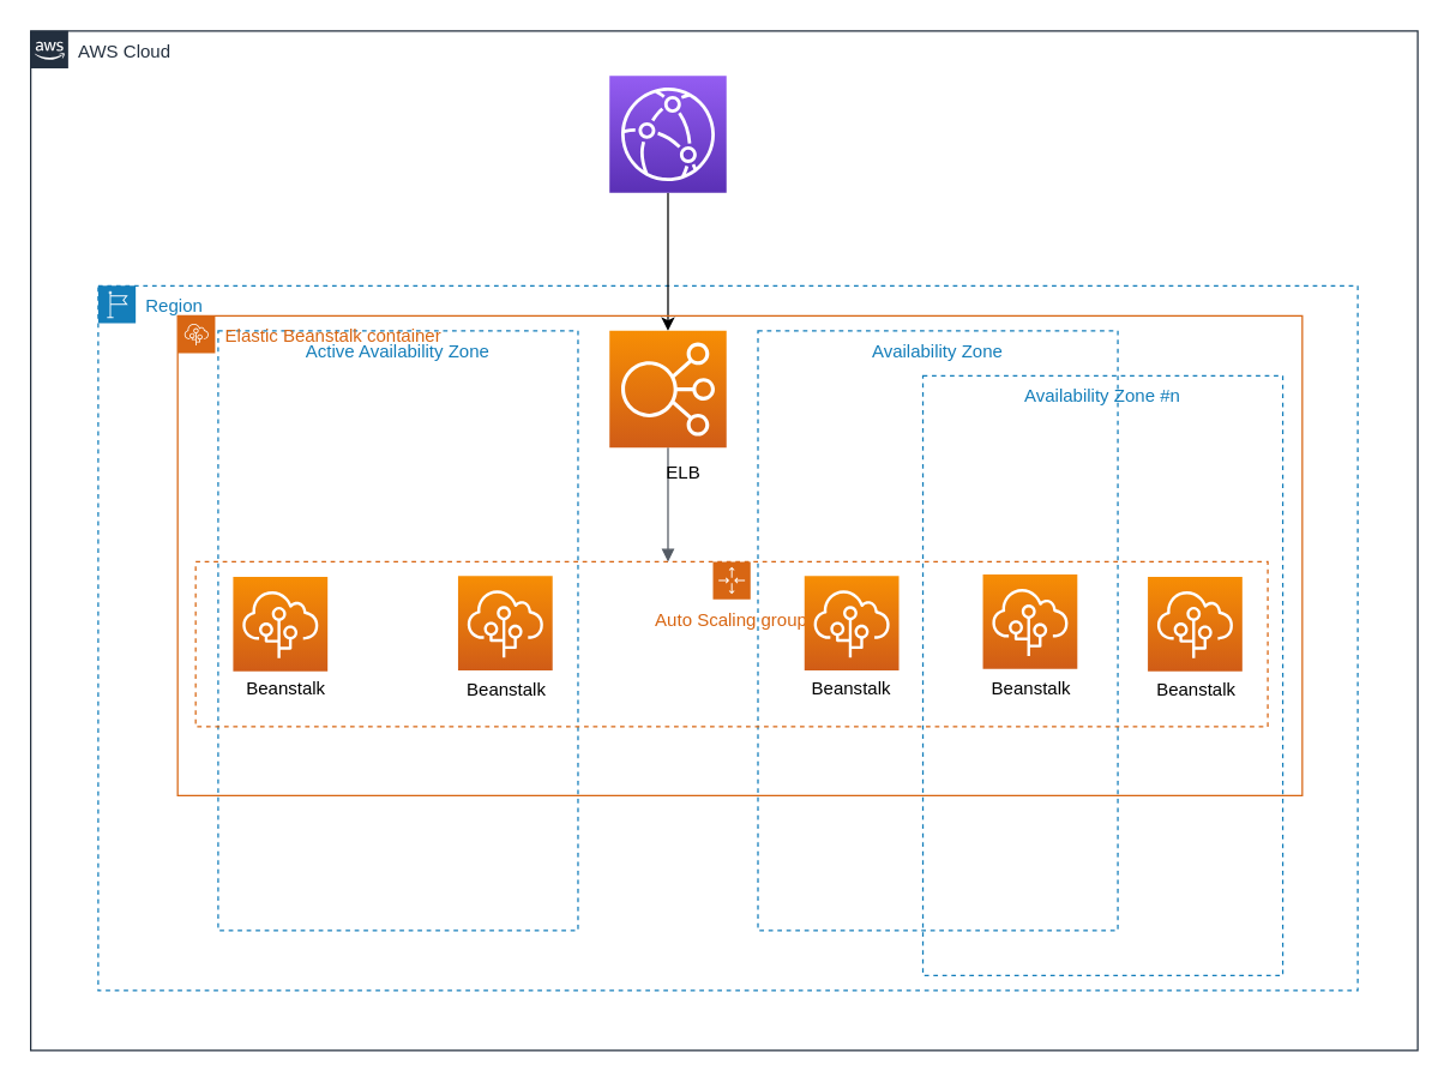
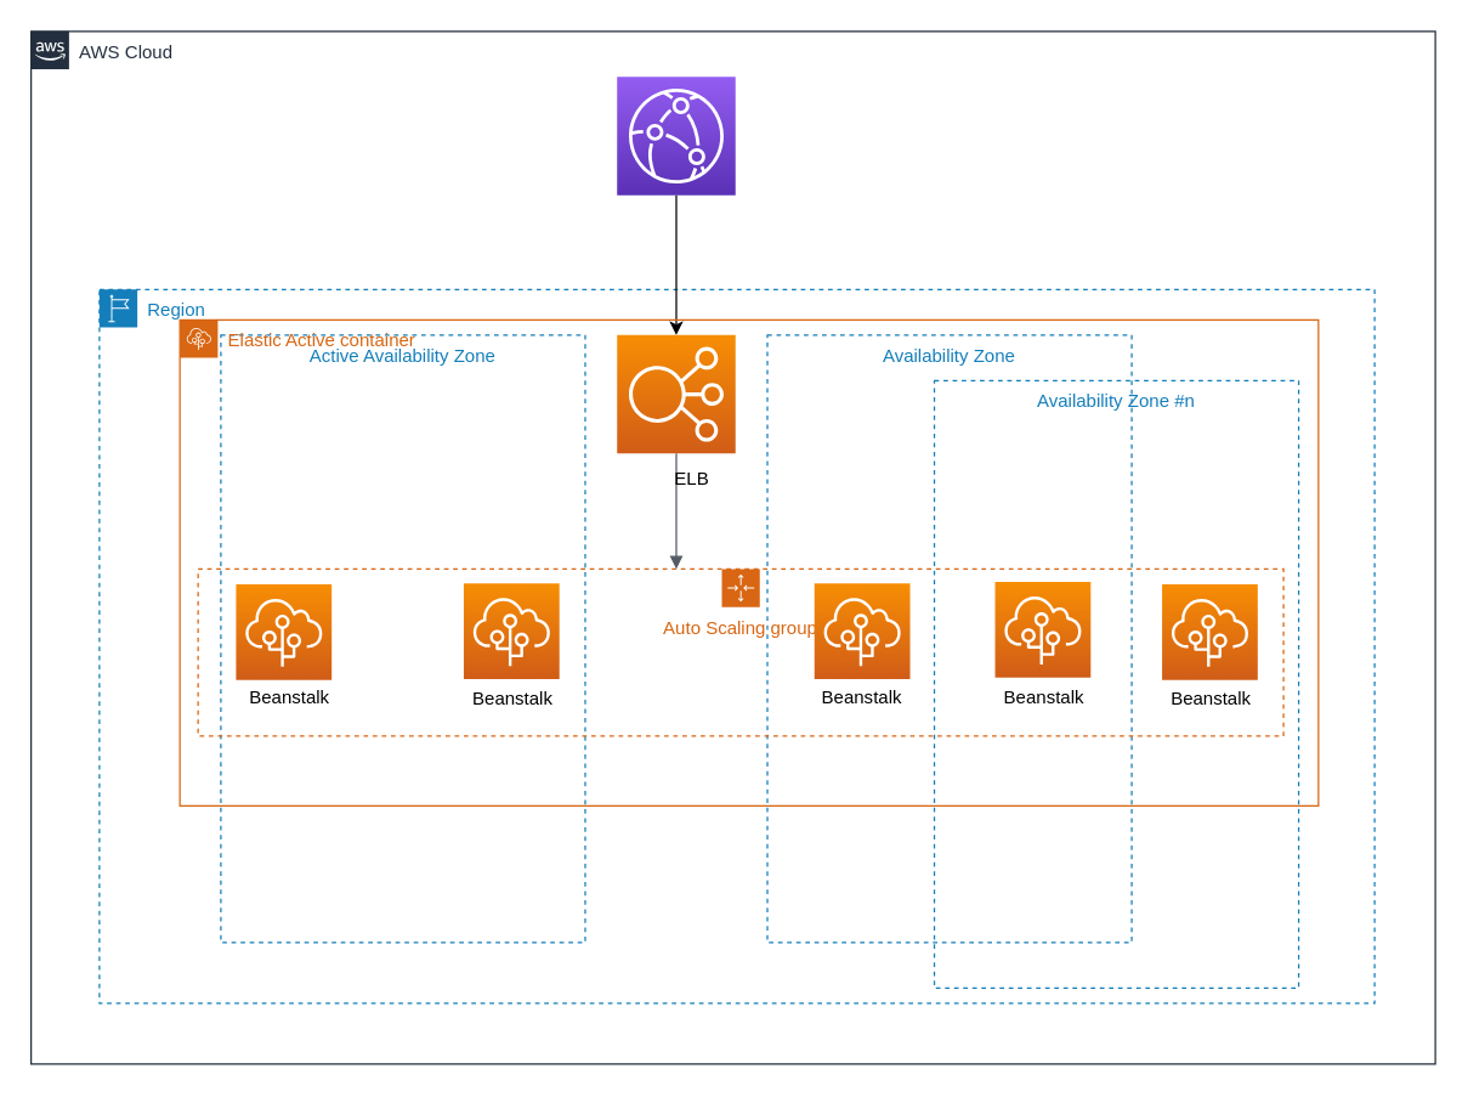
- <mxCell id="10" value="Elastic Beanstalk container" style="points=[[0,0],[0.25,0],[0.5,0],[0.75,0],[1,0],[1,0.25],[1,0.5],[1,0.75],[1,1],[0.75,1],[0.5,1],[0.25,1],[0,1],[0,0.75],[0,0.5],[0,0.25]];outlineConnect=0;gradientColor=none;html=1;whiteSpace=wrap;fontSize=12;fontStyle=0;shape=mxgraph.aws4.group;grIcon=mxgraph.aws4.group_elastic_beanstalk;strokeColor=#D86613;fillColor=none;verticalAlign=top;align=left;spacingLeft=30;fontColor=#D86613;dashed=0;" parent="1" vertex="1"><mxGeometry x="118" y="210" width="750" height="320" as="geometry" /></mxCell>
+ <mxCell id="10" value="Elastic Active container" style="points=[[0,0],[0.25,0],[0.5,0],[0.75,0],[1,0],[1,0.25],[1,0.5],[1,0.75],[1,1],[0.75,1],[0.5,1],[0.25,1],[0,1],[0,0.75],[0,0.5],[0,0.25]];outlineConnect=0;gradientColor=none;html=1;whiteSpace=wrap;fontSize=12;fontStyle=0;shape=mxgraph.aws4.group;grIcon=mxgraph.aws4.group_elastic_beanstalk;strokeColor=#D86613;fillColor=none;verticalAlign=top;align=left;spacingLeft=30;fontColor=#D86613;dashed=0;" parent="1" vertex="1"><mxGeometry x="118" y="210" width="750" height="320" as="geometry" /></mxCell>
